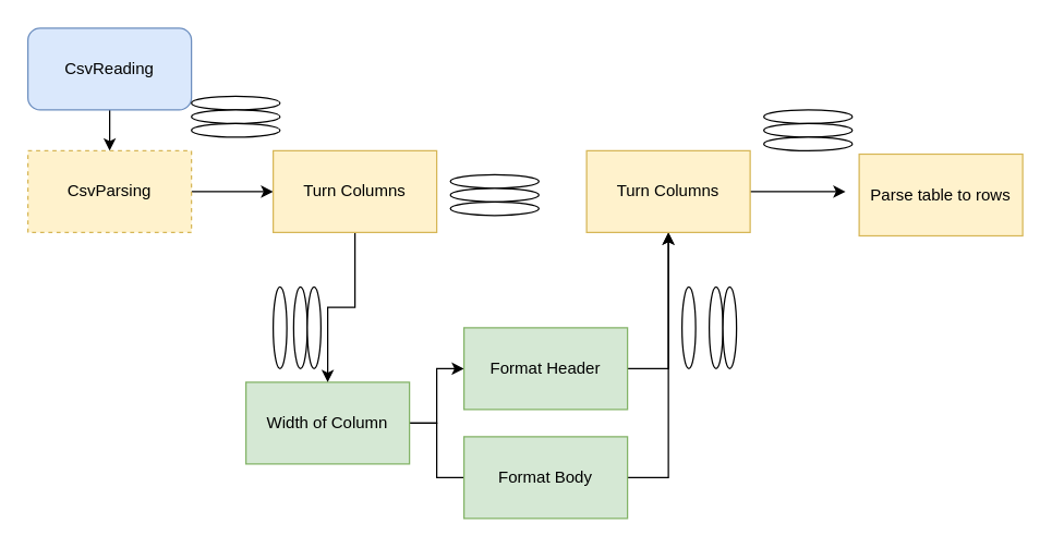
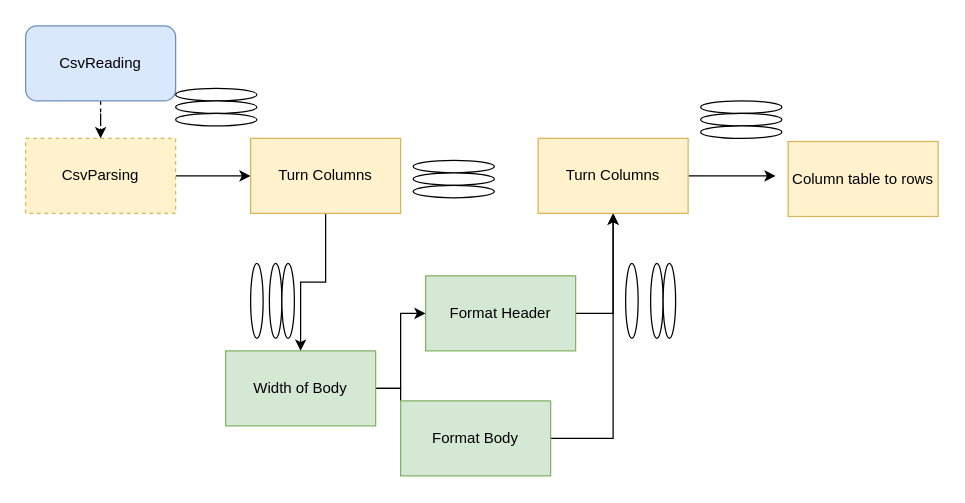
- <mxCell id="4" style="edgeStyle=orthogonalEdgeStyle;rounded=0;orthogonalLoop=1;jettySize=auto;html=1;entryX=0.5;entryY=0;entryDx=0;entryDy=0;" edge="1" parent="1" source="5" target="3"><mxGeometry relative="1" as="geometry" /></mxCell>
+ <mxCell id="4" style="edgeStyle=orthogonalEdgeStyle;rounded=0;orthogonalLoop=1;jettySize=auto;html=1;entryX=0.5;entryY=0;entryDx=0;entryDy=0;dashed=1;" edge="1" parent="1" source="5" target="3"><mxGeometry relative="1" as="geometry" /></mxCell>
- <mxCell id="32" value="Parse table to rows" style="rounded=0;whiteSpace=wrap;html=1;fillColor=#fff2cc;strokeColor=#d6b656;" vertex="1" parent="1"><mxGeometry x="630" y="112.5" width="120" height="60" as="geometry" /></mxCell>
+ <mxCell id="32" value="Column table to rows" style="rounded=0;whiteSpace=wrap;html=1;fillColor=#fff2cc;strokeColor=#d6b656;" vertex="1" parent="1"><mxGeometry x="630" y="112.5" width="120" height="60" as="geometry" /></mxCell>
- <mxCell id="10" value="Format Header" style="rounded=0;whiteSpace=wrap;html=1;fillColor=#d5e8d4;strokeColor=#82b366;" vertex="1" parent="1"><mxGeometry x="340" y="240" width="120" height="60" as="geometry" /></mxCell>
+ <mxCell id="10" value="Format Header" style="rounded=0;whiteSpace=wrap;html=1;fillColor=#d5e8d4;strokeColor=#82b366;" vertex="1" parent="1"><mxGeometry x="340" y="220" width="120" height="60" as="geometry" /></mxCell>
- <mxCell id="8" value="Width of Column" style="rounded=0;whiteSpace=wrap;html=1;fillColor=#d5e8d4;strokeColor=#82b366;" vertex="1" parent="1"><mxGeometry x="180" y="280" width="120" height="60" as="geometry" /></mxCell>
+ <mxCell id="8" value="Width of Body" style="rounded=0;whiteSpace=wrap;html=1;fillColor=#d5e8d4;strokeColor=#82b366;" vertex="1" parent="1"><mxGeometry x="180" y="280" width="120" height="60" as="geometry" /></mxCell>
- <mxCell id="12" value="Format Body" style="rounded=0;whiteSpace=wrap;html=1;fillColor=#d5e8d4;strokeColor=#82b366;" vertex="1" parent="1"><mxGeometry x="340" y="320" width="120" height="60" as="geometry" /></mxCell>
+ <mxCell id="12" value="Format Body" style="rounded=0;whiteSpace=wrap;html=1;fillColor=#d5e8d4;strokeColor=#82b366;" vertex="1" parent="1"><mxGeometry x="320" y="320" width="120" height="60" as="geometry" /></mxCell>
